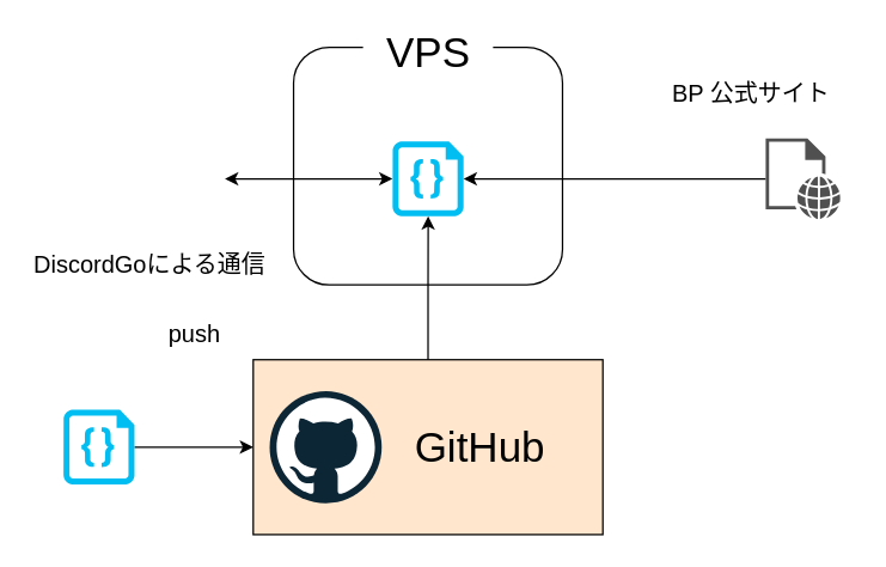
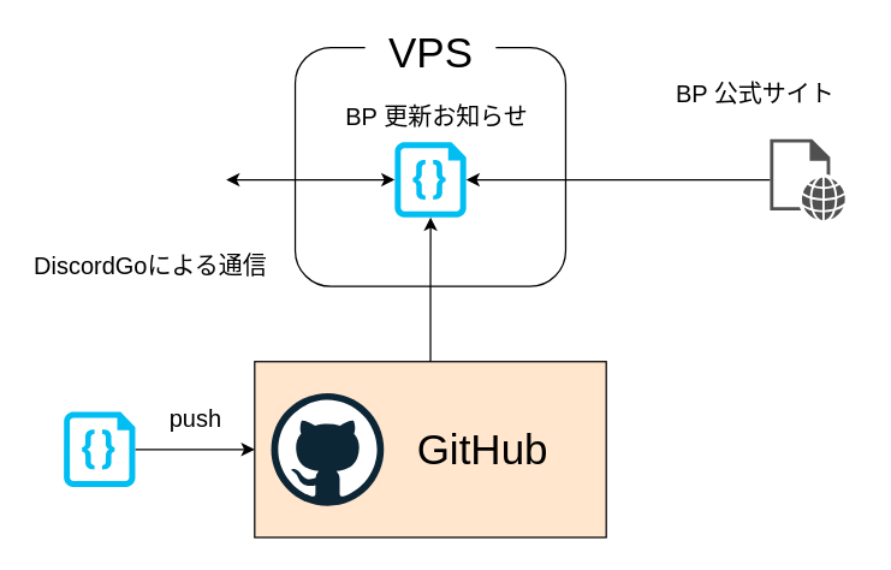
+ <mxCell id="14" value="&lt;font style=&quot;font-size: 16px&quot;&gt;BP 更新お知らせ&lt;/font&gt;" style="text;html=1;strokeColor=none;fillColor=none;align=center;verticalAlign=middle;whiteSpace=wrap;rounded=0;fontSize=28;" vertex="1" parent="1"><mxGeometry x="222" y="60" width="137" height="25" as="geometry" /></mxCell>
- <mxCell id="6" value="&lt;font style=&quot;font-size: 16px&quot;&gt;push&lt;/font&gt;" style="text;html=1;strokeColor=none;fillColor=none;align=center;verticalAlign=middle;whiteSpace=wrap;rounded=0;fontSize=28;" parent="1" vertex="1"><mxGeometry x="95.25" y="206" width="70" height="25" as="geometry" /></mxCell>
+ <mxCell id="6" value="&lt;font style=&quot;font-size: 16px&quot;&gt;push&lt;/font&gt;" style="text;html=1;strokeColor=none;fillColor=none;align=center;verticalAlign=middle;whiteSpace=wrap;rounded=0;fontSize=28;" parent="1" vertex="1"><mxGeometry x="95.25" y="261" width="70" height="25" as="geometry" /></mxCell>
